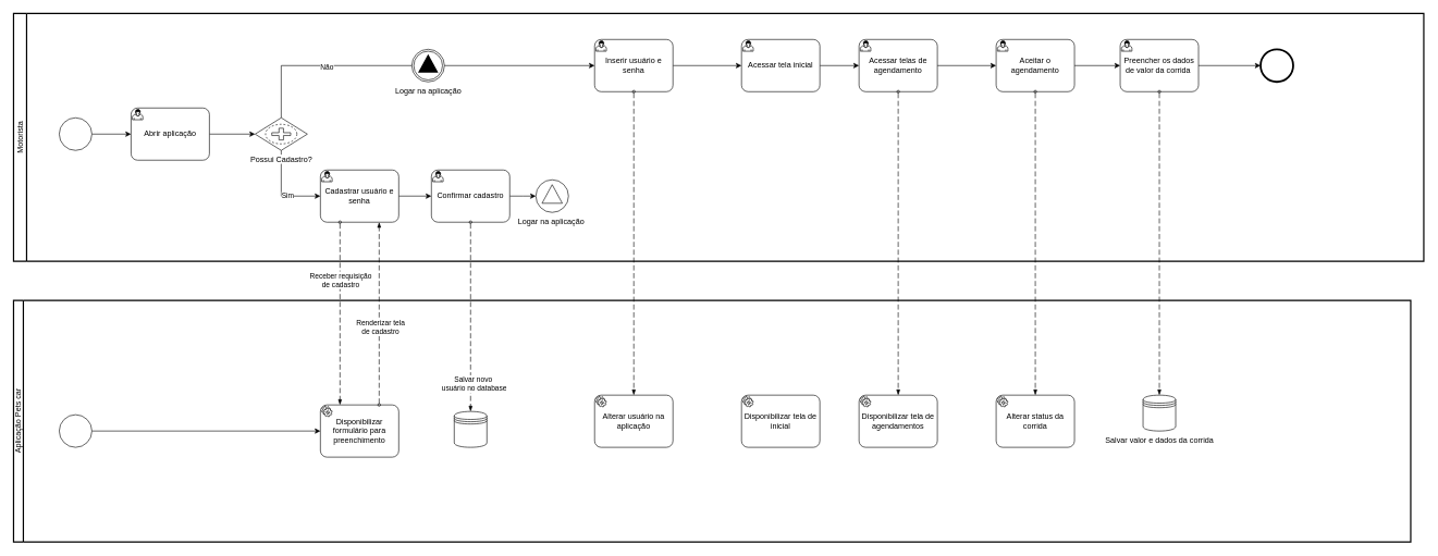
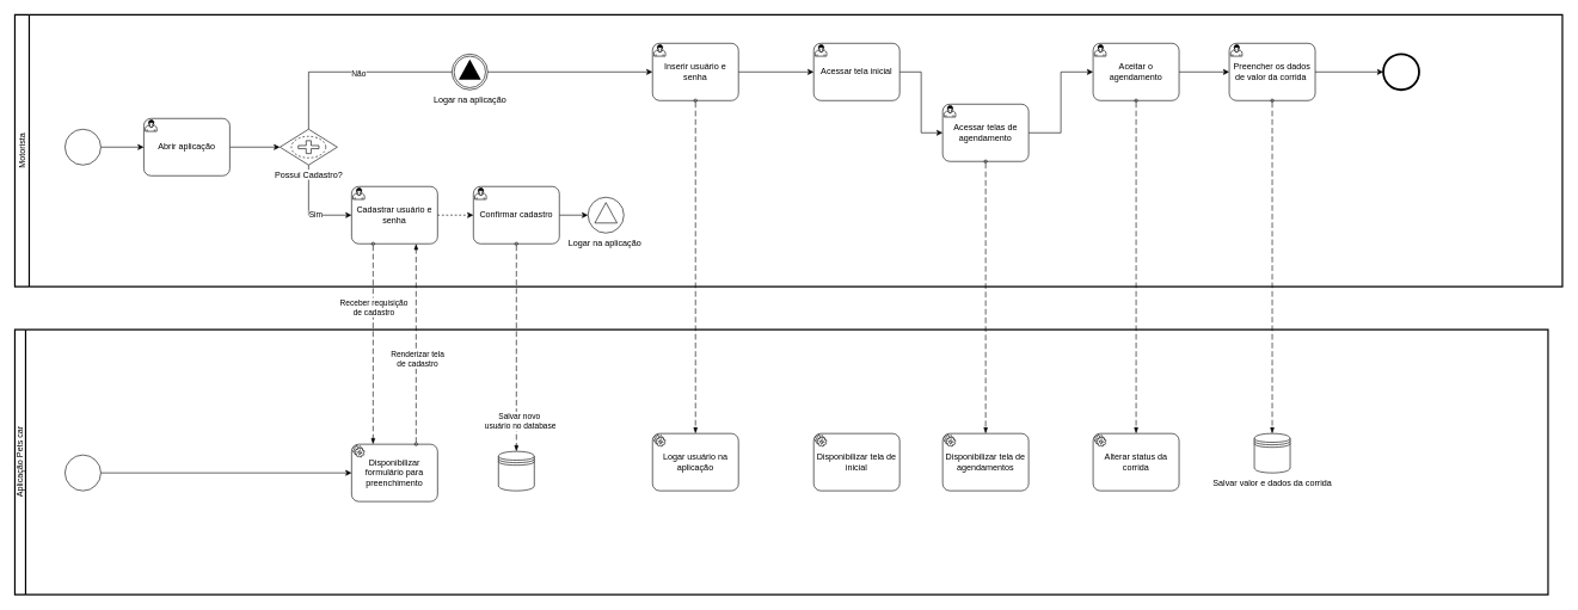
- <mxCell id="31" value="Acessar telas de agendamento" style="points=[[0.25,0,0],[0.5,0,0],[0.75,0,0],[1,0.25,0],[1,0.5,0],[1,0.75,0],[0.75,1,0],[0.5,1,0],[0.25,1,0],[0,0.75,0],[0,0.5,0],[0,0.25,0]];shape=mxgraph.bpmn.task;whiteSpace=wrap;rectStyle=rounded;size=10;html=1;container=1;expand=0;collapsible=0;taskMarker=user;" vertex="1" parent="12"><mxGeometry x="1295" y="40" width="120" height="80" as="geometry" /></mxCell>
+ <mxCell id="31" value="Acessar telas de agendamento" style="points=[[0.25,0,0],[0.5,0,0],[0.75,0,0],[1,0.25,0],[1,0.5,0],[1,0.75,0],[0.75,1,0],[0.5,1,0],[0.25,1,0],[0,0.75,0],[0,0.5,0],[0,0.25,0]];shape=mxgraph.bpmn.task;whiteSpace=wrap;rectStyle=rounded;size=10;html=1;container=1;expand=0;collapsible=0;taskMarker=user;" vertex="1" parent="12"><mxGeometry x="1295" y="125" width="120" height="80" as="geometry" /></mxCell>
- <mxCell id="24" style="edgeStyle=orthogonalEdgeStyle;rounded=0;orthogonalLoop=1;jettySize=auto;html=1;exitX=1;exitY=0.5;exitDx=0;exitDy=0;exitPerimeter=0;entryX=0;entryY=0.5;entryDx=0;entryDy=0;entryPerimeter=0;" edge="1" parent="12" source="25" target="27"><mxGeometry relative="1" as="geometry" /></mxCell>
+ <mxCell id="24" style="edgeStyle=orthogonalEdgeStyle;rounded=0;orthogonalLoop=1;jettySize=auto;html=1;exitX=1;exitY=0.5;exitDx=0;exitDy=0;exitPerimeter=0;entryX=0;entryY=0.5;entryDx=0;entryDy=0;entryPerimeter=0;dashed=1;" edge="1" parent="12" source="25" target="27"><mxGeometry relative="1" as="geometry" /></mxCell>
- <mxCell id="7" value="Alterar usuário na aplicação" style="points=[[0.25,0,0],[0.5,0,0],[0.75,0,0],[1,0.25,0],[1,0.5,0],[1,0.75,0],[0.75,1,0],[0.5,1,0],[0.25,1,0],[0,0.75,0],[0,0.5,0],[0,0.25,0]];shape=mxgraph.bpmn.task;whiteSpace=wrap;rectStyle=rounded;size=10;html=1;container=1;expand=0;collapsible=0;taskMarker=service;" vertex="1" parent="2"><mxGeometry x="890" y="145" width="120" height="80" as="geometry" /></mxCell>
+ <mxCell id="7" value="Logar usuário na aplicação" style="points=[[0.25,0,0],[0.5,0,0],[0.75,0,0],[1,0.25,0],[1,0.5,0],[1,0.75,0],[0.75,1,0],[0.5,1,0],[0.25,1,0],[0,0.75,0],[0,0.5,0],[0,0.25,0]];shape=mxgraph.bpmn.task;whiteSpace=wrap;rectStyle=rounded;size=10;html=1;container=1;expand=0;collapsible=0;taskMarker=service;" vertex="1" parent="2"><mxGeometry x="890" y="145" width="120" height="80" as="geometry" /></mxCell>
